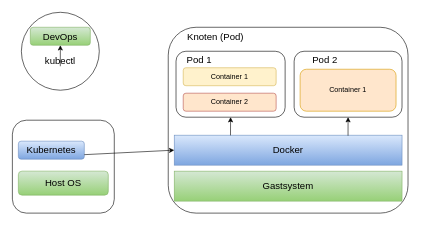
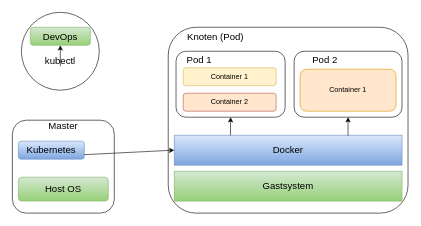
+ <mxCell id="20" value="&lt;font style=&quot;font-size: 16px&quot;&gt;Master&lt;/font&gt;" style="text;html=1;strokeColor=none;fillColor=none;align=center;verticalAlign=middle;whiteSpace=wrap;rounded=0;" vertex="1" parent="1"><mxGeometry x="55" y="200" width="100" height="20" as="geometry" /></mxCell>
- <mxCell id="22" value="&lt;font style=&quot;font-size: 16px&quot;&gt;Host OS&lt;/font&gt;" style="rounded=1;whiteSpace=wrap;html=1;fillColor=#d5e8d4;strokeColor=#82b366;gradientColor=#97d077;" vertex="1" parent="1"><mxGeometry x="30" y="285" width="150" height="40" as="geometry" /></mxCell>
+ <mxCell id="22" value="&lt;font style=&quot;font-size: 16px&quot;&gt;Host OS&lt;/font&gt;" style="rounded=1;whiteSpace=wrap;html=1;fillColor=#d5e8d4;strokeColor=#82b366;gradientColor=#97d077;" vertex="1" parent="1"><mxGeometry x="30" y="295" width="150" height="40" as="geometry" /></mxCell>
